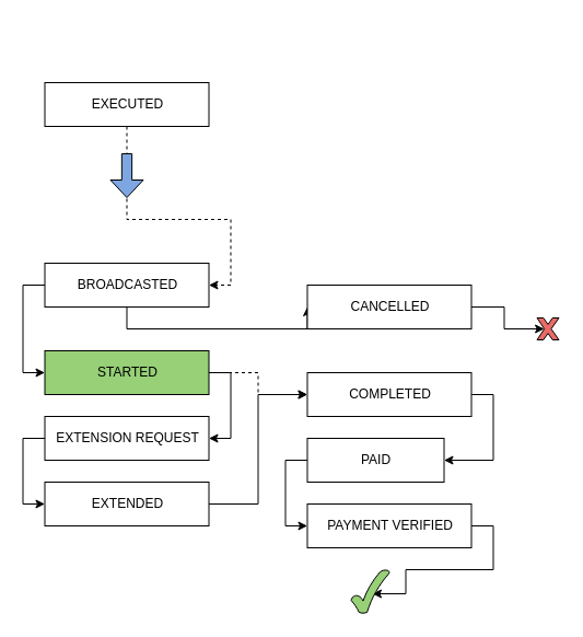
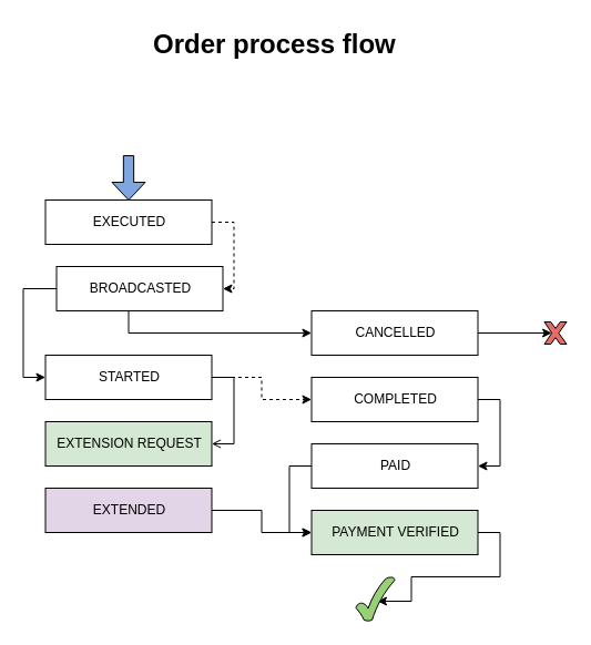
+ <mxCell id="25" value="&lt;h1&gt;Order process flow&lt;/h1&gt;" style="text;html=1;strokeColor=none;fillColor=none;spacing=5;spacingTop=-20;whiteSpace=wrap;overflow=hidden;rounded=0;labelBackgroundColor=none;" vertex="1" parent="1"><mxGeometry x="133" y="20" width="265" height="40" as="geometry" /></mxCell>
- <mxCell id="3" value="EXECUTED" style="html=1;labelBackgroundColor=none;" vertex="1" parent="1"><mxGeometry x="40.5" y="75" width="150" height="40" as="geometry" /></mxCell>
+ <mxCell id="3" value="EXECUTED" style="html=1;labelBackgroundColor=none;" vertex="1" parent="1"><mxGeometry x="40.5" y="180" width="150" height="40" as="geometry" /></mxCell>
- <mxCell id="6" value="BROADCASTED" style="html=1;labelBackgroundColor=none;" vertex="1" parent="1"><mxGeometry x="40.5" y="240" width="150" height="40" as="geometry" /></mxCell>
+ <mxCell id="6" value="BROADCASTED" style="html=1;labelBackgroundColor=none;" vertex="1" parent="1"><mxGeometry x="50.5" y="240" width="150" height="40" as="geometry" /></mxCell>
- <mxCell id="17" value="CANCELLED" style="html=1;labelBackgroundColor=none;" vertex="1" parent="1"><mxGeometry x="280.5" y="260" width="150" height="40" as="geometry" /></mxCell>
+ <mxCell id="17" value="CANCELLED" style="html=1;labelBackgroundColor=none;" vertex="1" parent="1"><mxGeometry x="280.5" y="280" width="150" height="40" as="geometry" /></mxCell>
- <mxCell id="9" value="STARTED" style="html=1;labelBackgroundColor=none;fillColor=#97d077;" vertex="1" parent="1"><mxGeometry x="40.5" y="320" width="150" height="40" as="geometry" /></mxCell>
+ <mxCell id="9" value="STARTED" style="html=1;labelBackgroundColor=none;" vertex="1" parent="1"><mxGeometry x="40.5" y="320" width="150" height="40" as="geometry" /></mxCell>
- <mxCell id="13" value="EXTENSION REQUEST" style="html=1;labelBackgroundColor=none;" vertex="1" parent="1"><mxGeometry x="40.5" y="380" width="150" height="40" as="geometry" /></mxCell>
+ <mxCell id="13" value="EXTENSION REQUEST" style="html=1;labelBackgroundColor=none;fillColor=#d5e8d4;" vertex="1" parent="1"><mxGeometry x="40.5" y="380" width="150" height="40" as="geometry" /></mxCell>
- <mxCell id="7" style="edgeStyle=orthogonalEdgeStyle;rounded=0;orthogonalLoop=1;jettySize=auto;html=1;entryX=1;entryY=0.5;entryDx=0;entryDy=0;" edge="1" parent="1" source="9" target="13"><mxGeometry relative="1" as="geometry"><Array as="points"><mxPoint x="210.5" y="340" /><mxPoint x="210.5" y="400" /></Array></mxGeometry></mxCell>
+ <mxCell id="7" style="edgeStyle=orthogonalEdgeStyle;rounded=0;orthogonalLoop=1;jettySize=auto;html=1;entryX=1;entryY=0.5;entryDx=0;entryDy=0;endArrow=open;" edge="1" parent="1" source="9" target="13"><mxGeometry relative="1" as="geometry"><Array as="points"><mxPoint x="210.5" y="340" /><mxPoint x="210.5" y="400" /></Array></mxGeometry></mxCell>
- <mxCell id="14" style="edgeStyle=orthogonalEdgeStyle;rounded=0;orthogonalLoop=1;jettySize=auto;html=1;entryX=0;entryY=0.5;entryDx=0;entryDy=0;" edge="1" parent="1" source="15" target="11"><mxGeometry relative="1" as="geometry" /></mxCell>
+ <mxCell id="14" style="edgeStyle=orthogonalEdgeStyle;rounded=0;orthogonalLoop=1;jettySize=auto;html=1;" edge="1" parent="1" source="15" target="21"><mxGeometry relative="1" as="geometry" /></mxCell>
- <mxCell id="19" value="PAID" style="html=1;labelBackgroundColor=none;" vertex="1" parent="1"><mxGeometry x="280.5" y="400" width="125" height="40" as="geometry" /></mxCell>
+ <mxCell id="19" value="PAID" style="html=1;labelBackgroundColor=none;" vertex="1" parent="1"><mxGeometry x="280.5" y="400" width="150" height="40" as="geometry" /></mxCell>
- <mxCell id="12" style="edgeStyle=orthogonalEdgeStyle;rounded=0;orthogonalLoop=1;jettySize=auto;html=1;entryX=0;entryY=0.5;entryDx=0;entryDy=0;" edge="1" parent="1" source="13" target="15"><mxGeometry relative="1" as="geometry"><Array as="points"><mxPoint x="20.5" y="400" /><mxPoint x="20.5" y="460" /></Array></mxGeometry></mxCell>
- <mxCell id="15" value="EXTENDED" style="html=1;labelBackgroundColor=none;" vertex="1" parent="1"><mxGeometry x="40.5" y="440" width="150" height="40" as="geometry" /></mxCell>
+ <mxCell id="15" value="EXTENDED" style="html=1;labelBackgroundColor=none;fillColor=#e1d5e7;" vertex="1" parent="1"><mxGeometry x="40.5" y="440" width="150" height="40" as="geometry" /></mxCell>
- <mxCell id="21" value="PAYMENT VERIFIED" style="html=1;labelBackgroundColor=none;" vertex="1" parent="1"><mxGeometry x="280.5" y="460" width="150" height="40" as="geometry" /></mxCell>
+ <mxCell id="21" value="PAYMENT VERIFIED" style="html=1;labelBackgroundColor=none;fillColor=#d5e8d4;" vertex="1" parent="1"><mxGeometry x="280.5" y="460" width="150" height="40" as="geometry" /></mxCell>
